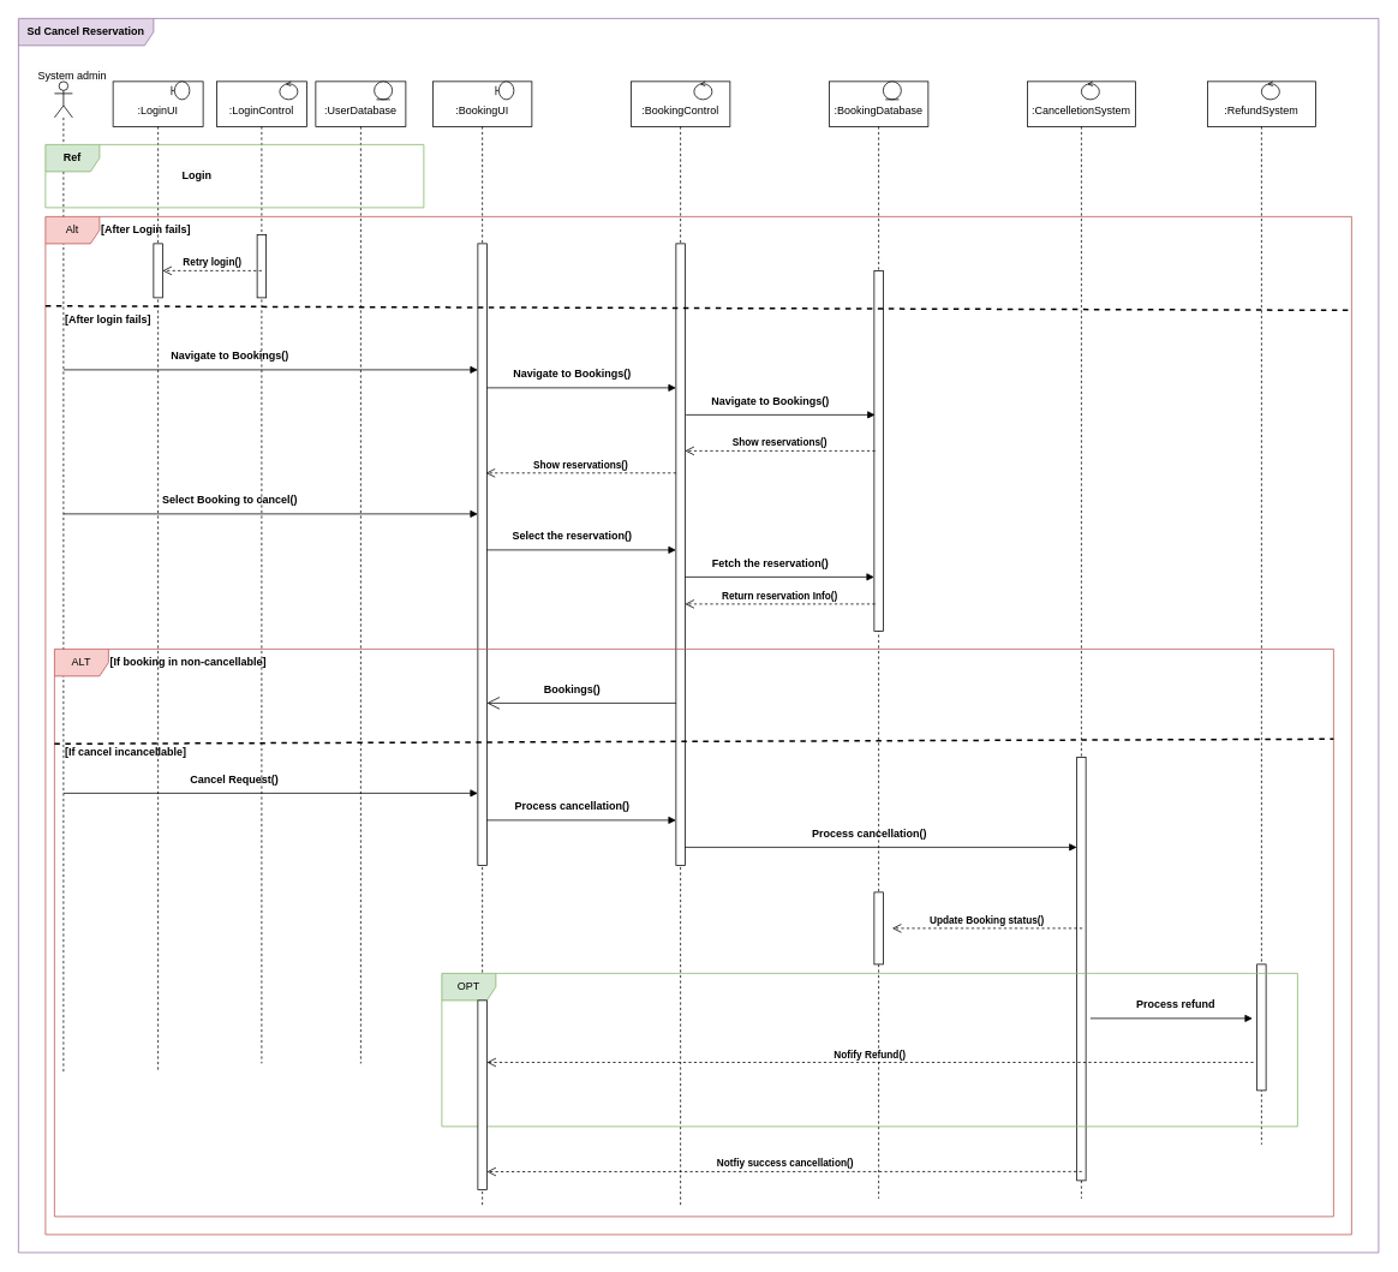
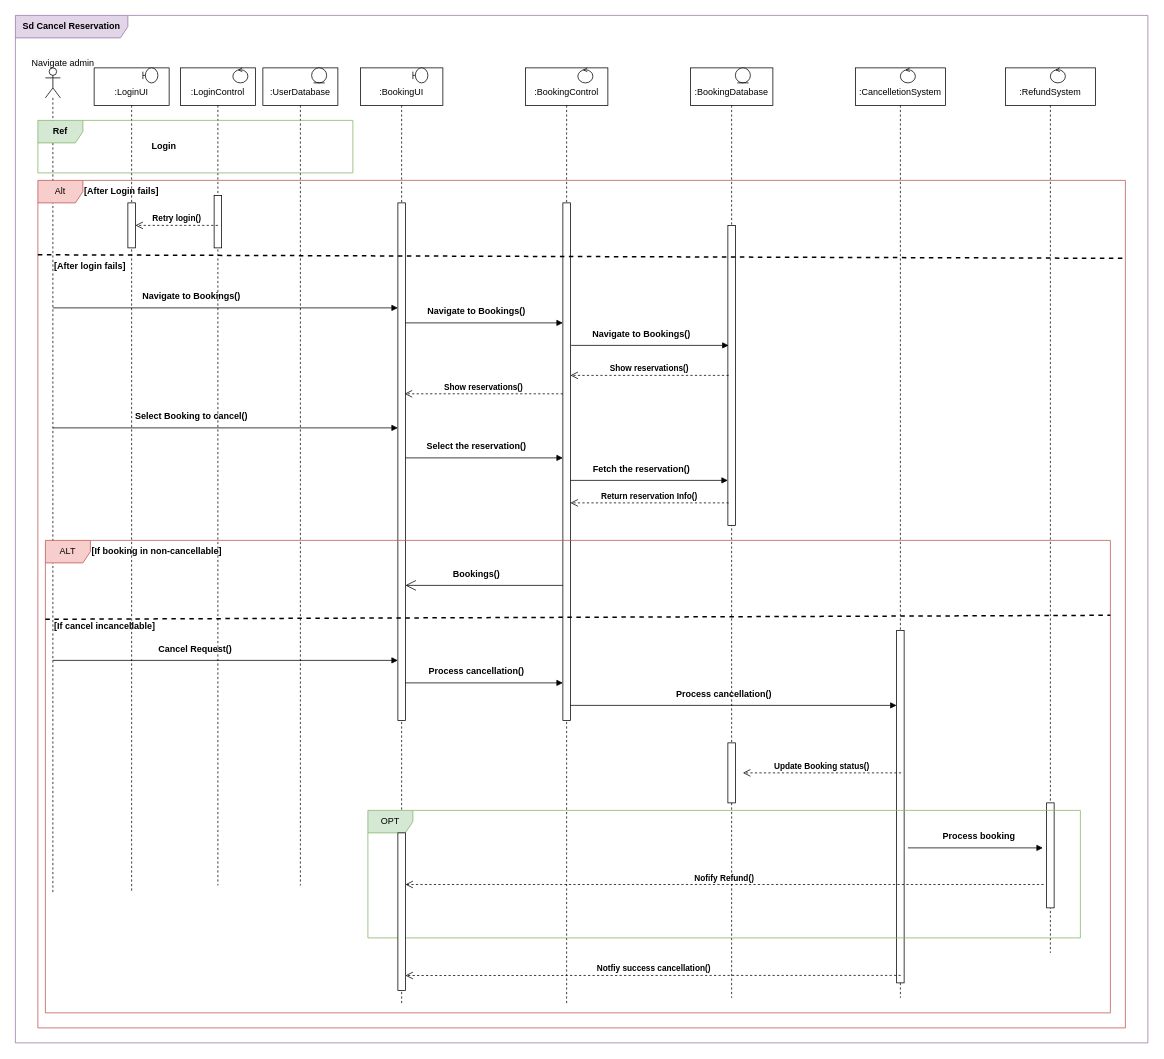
- <mxCell id="6" value="&lt;span style=&quot;color: rgb(0, 0, 0); font-family: Helvetica; font-size: 12px; font-style: normal; font-variant-ligatures: normal; font-variant-caps: normal; font-weight: 400; letter-spacing: normal; orphans: 2; text-align: center; text-indent: 0px; text-transform: none; widows: 2; word-spacing: 0px; -webkit-text-stroke-width: 0px; white-space: nowrap; background-color: rgb(251, 251, 251); text-decoration-thickness: initial; text-decoration-style: initial; text-decoration-color: initial; display: inline !important; float: none;&quot;&gt;System admin&lt;/span&gt;" style="text;whiteSpace=wrap;html=1;" vertex="1" parent="1"><mxGeometry x="40" y="70" width="85" height="40" as="geometry" /></mxCell>
+ <mxCell id="6" value="&lt;span style=&quot;color: rgb(0, 0, 0); font-family: Helvetica; font-size: 12px; font-style: normal; font-variant-ligatures: normal; font-variant-caps: normal; font-weight: 400; letter-spacing: normal; orphans: 2; text-align: center; text-indent: 0px; text-transform: none; widows: 2; word-spacing: 0px; -webkit-text-stroke-width: 0px; white-space: nowrap; background-color: rgb(251, 251, 251); text-decoration-thickness: initial; text-decoration-style: initial; text-decoration-color: initial; display: inline !important; float: none;&quot;&gt;Navigate admin&lt;/span&gt;" style="text;whiteSpace=wrap;html=1;" vertex="1" parent="1"><mxGeometry x="40" y="70" width="85" height="40" as="geometry" /></mxCell>
- <mxCell id="65" value="Process refund" style="text;html=1;align=center;verticalAlign=middle;whiteSpace=wrap;rounded=0;fontStyle=1" vertex="1" parent="1"><mxGeometry x="1200" y="1100" width="210" height="30" as="geometry" /></mxCell>
+ <mxCell id="65" value="Process booking" style="text;html=1;align=center;verticalAlign=middle;whiteSpace=wrap;rounded=0;fontStyle=1" vertex="1" parent="1"><mxGeometry x="1200" y="1100" width="210" height="30" as="geometry" /></mxCell>
